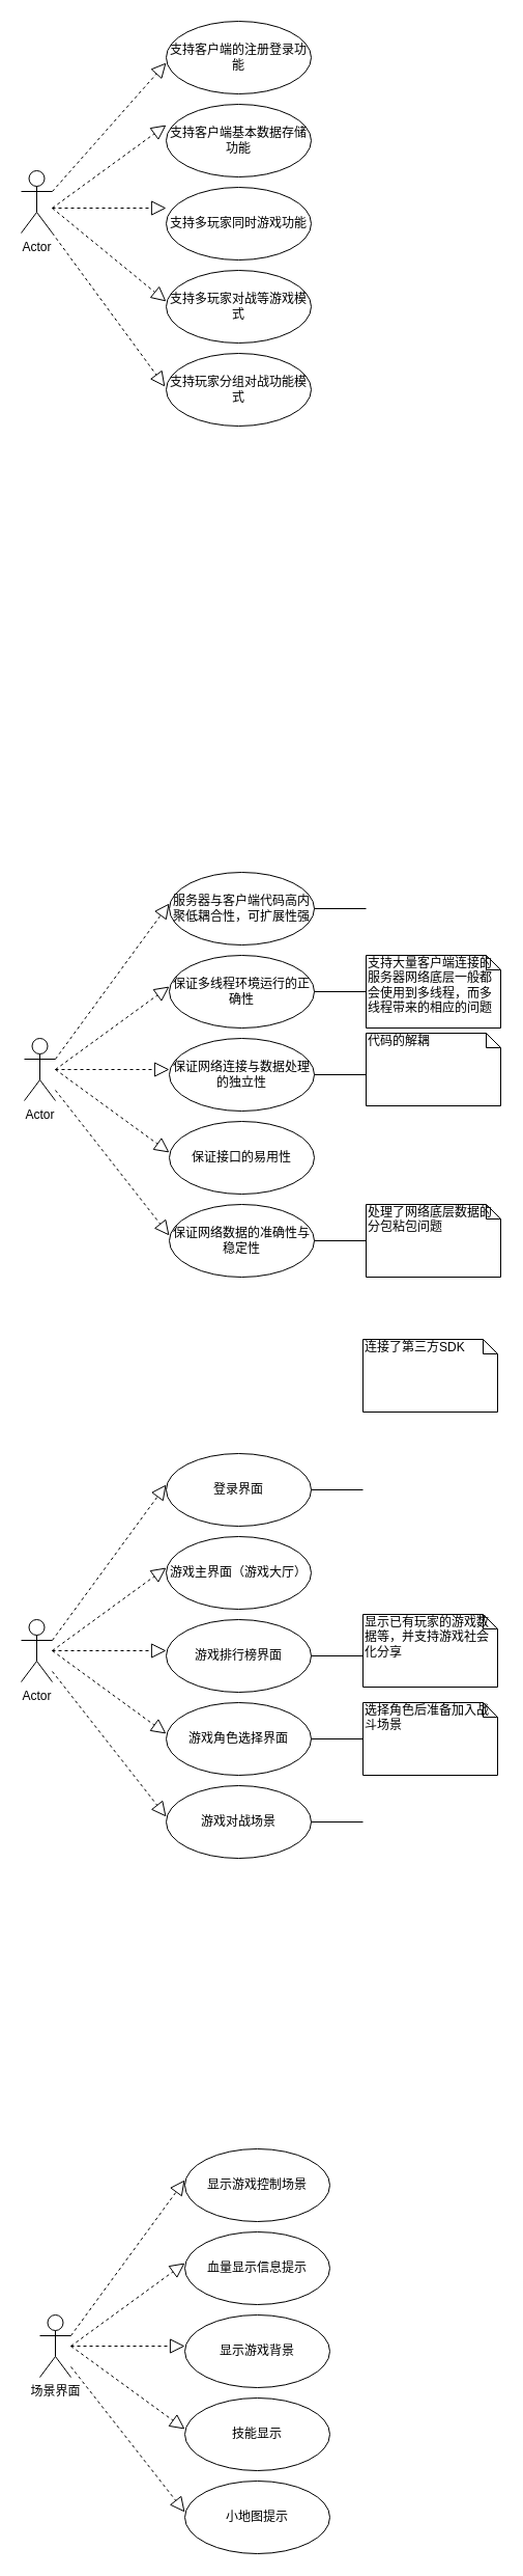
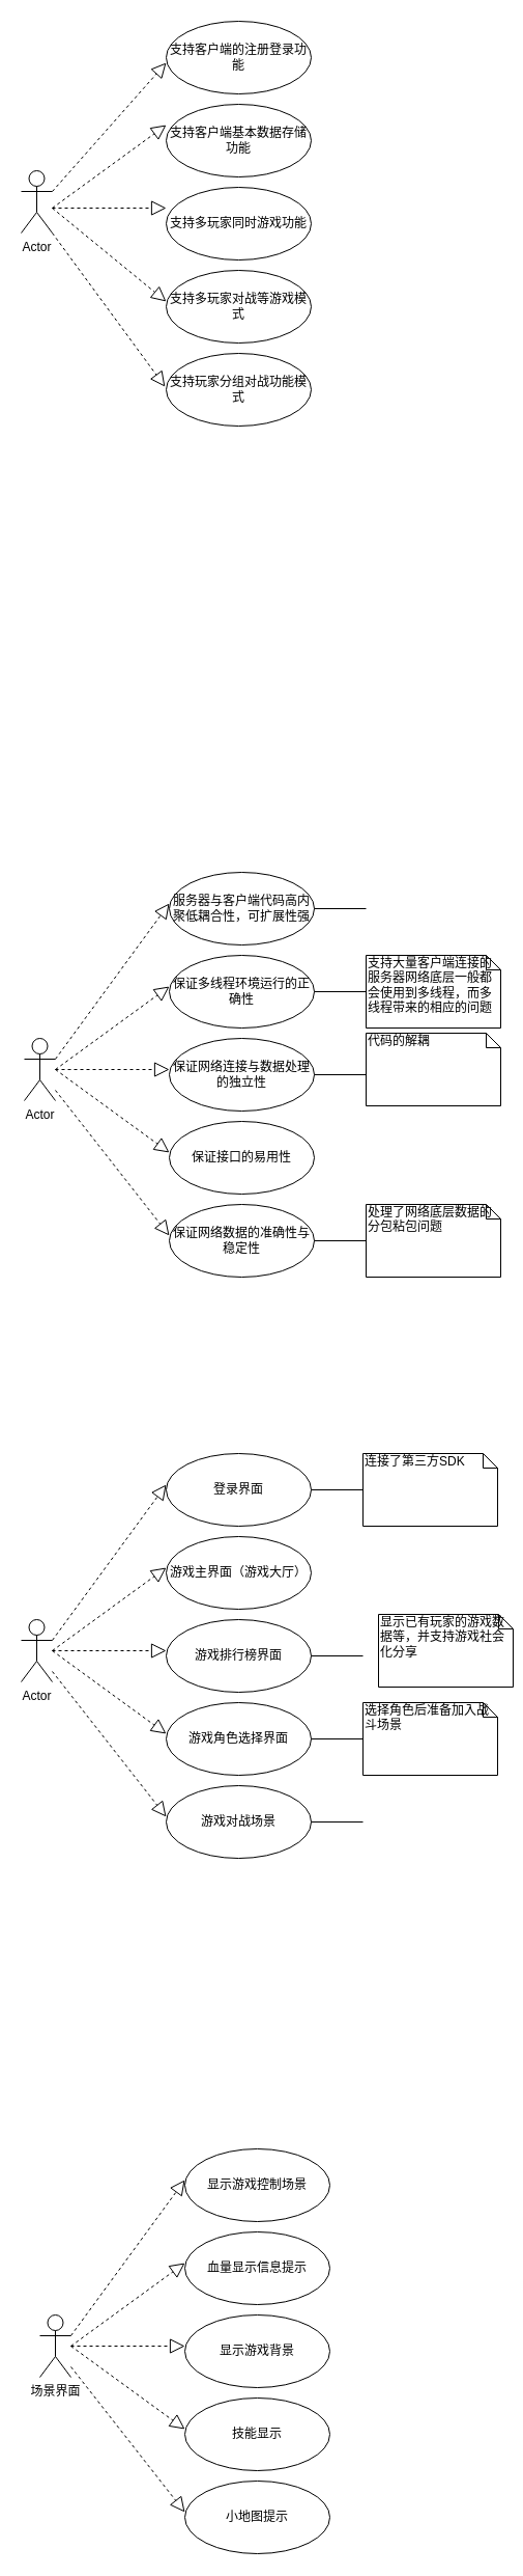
- <mxCell id="42" value="连接了第三方SDK" style="shape=note;whiteSpace=wrap;html=1;size=14;verticalAlign=top;align=left;spacingTop=-6;" vertex="1" parent="1"><mxGeometry x="350" y="1290" width="130" height="70" as="geometry" /></mxCell>
+ <mxCell id="42" value="连接了第三方SDK" style="shape=note;whiteSpace=wrap;html=1;size=14;verticalAlign=top;align=left;spacingTop=-6;" vertex="1" parent="1"><mxGeometry x="350" y="1400" width="130" height="70" as="geometry" /></mxCell>
- <mxCell id="44" value="显示已有玩家的游戏数据等，并支持游戏社会化分享" style="shape=note;whiteSpace=wrap;html=1;size=14;verticalAlign=top;align=left;spacingTop=-6;" vertex="1" parent="1"><mxGeometry x="350" y="1555" width="130" height="70" as="geometry" /></mxCell>
+ <mxCell id="44" value="显示已有玩家的游戏数据等，并支持游戏社会化分享" style="shape=note;whiteSpace=wrap;html=1;size=14;verticalAlign=top;align=left;spacingTop=-6;" vertex="1" parent="1"><mxGeometry x="365" y="1555" width="130" height="70" as="geometry" /></mxCell>
